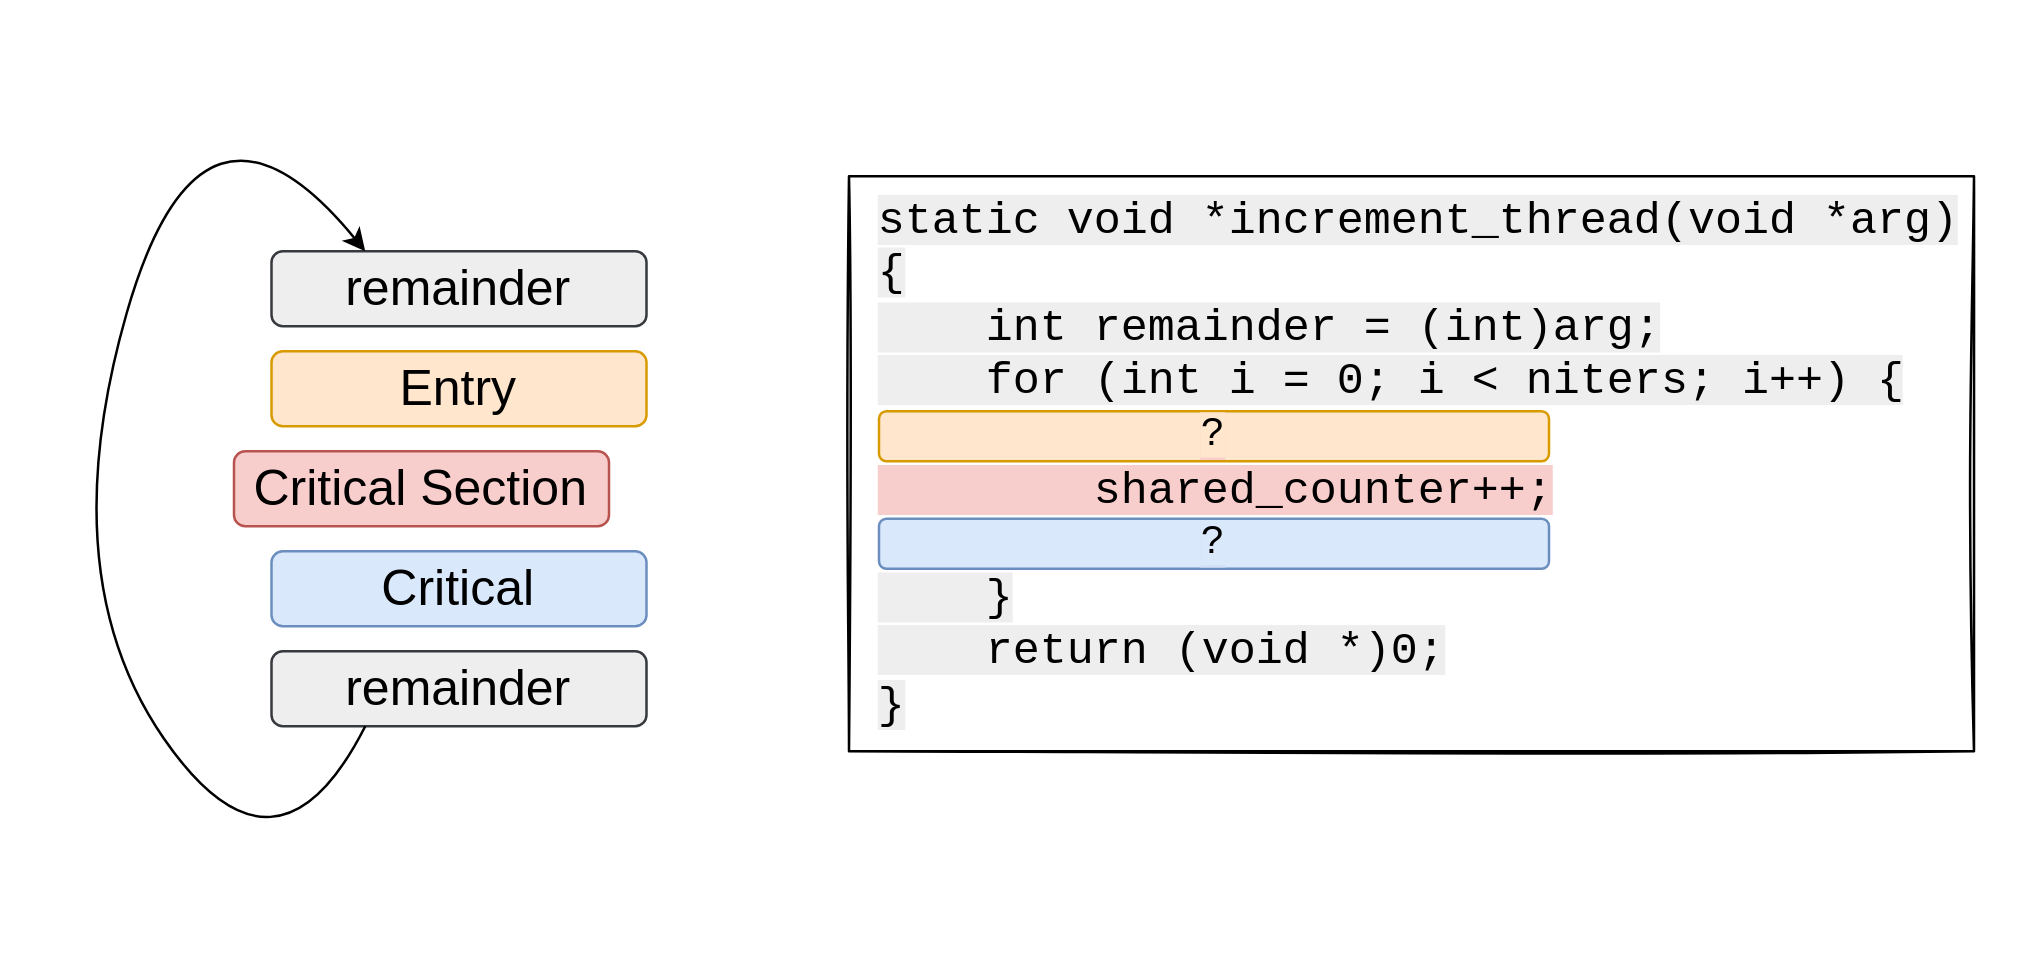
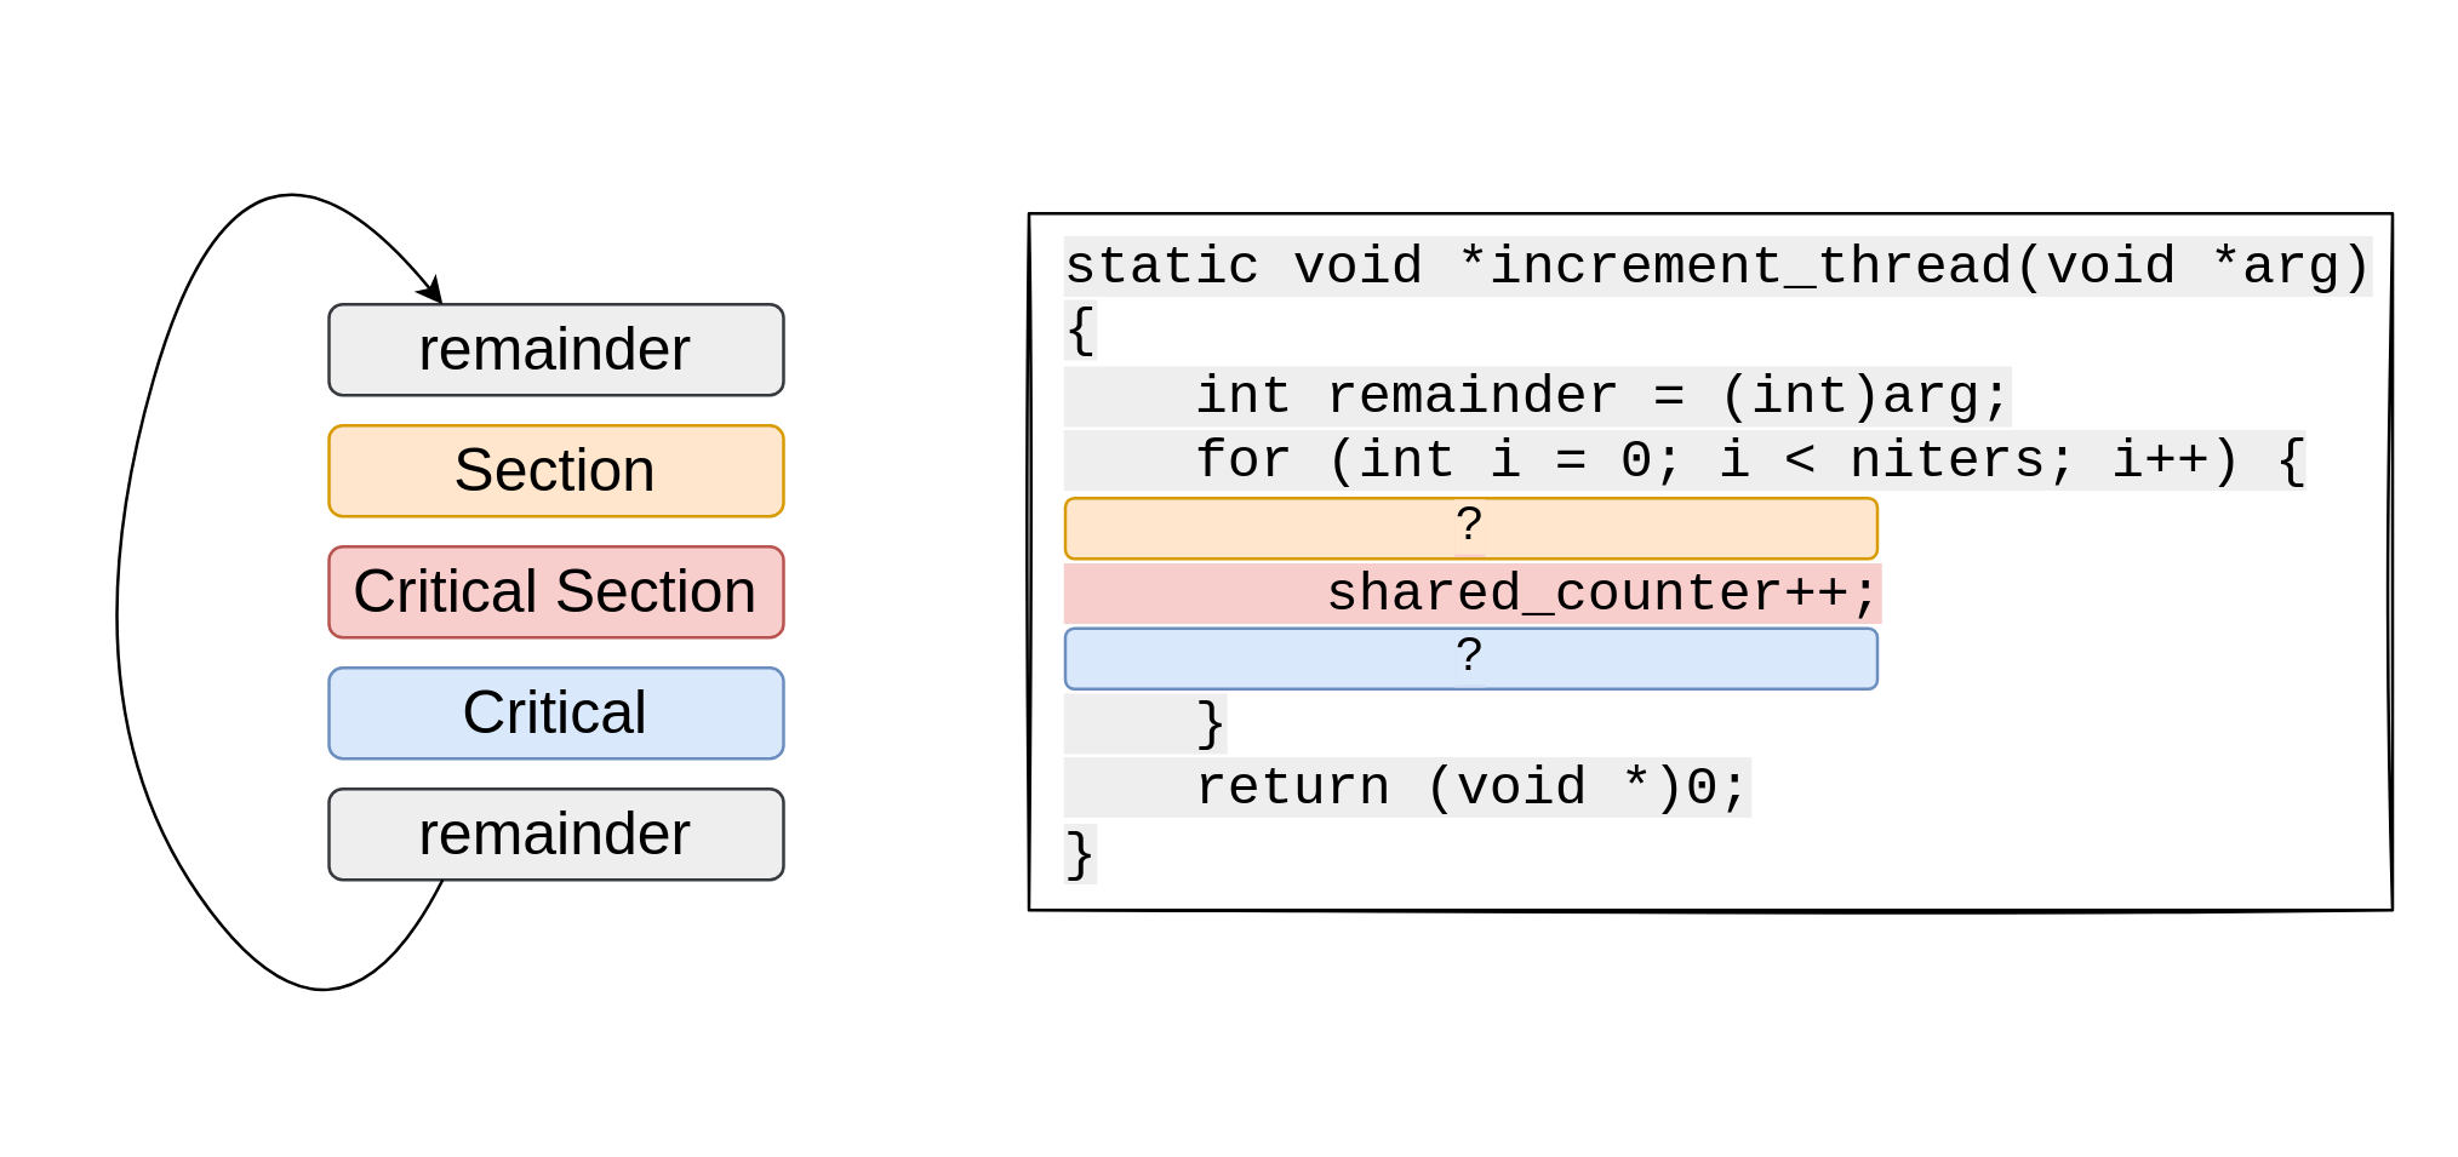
- <mxCell id="3" value="&lt;font style=&quot;font-size: 20px;&quot;&gt;Entry&lt;/font&gt;" style="rounded=1;whiteSpace=wrap;html=1;fillColor=#ffe6cc;strokeColor=#d79b00;fontSize=18;glass=0;" vertex="1" parent="1"><mxGeometry x="108" y="140" width="150" height="30" as="geometry" /></mxCell>
+ <mxCell id="3" value="&lt;font style=&quot;font-size: 20px;&quot;&gt;Section&lt;/font&gt;" style="rounded=1;whiteSpace=wrap;html=1;fillColor=#ffe6cc;strokeColor=#d79b00;fontSize=18;glass=0;" vertex="1" parent="1"><mxGeometry x="108" y="140" width="150" height="30" as="geometry" /></mxCell>
- <mxCell id="4" value="&lt;font style=&quot;font-size: 20px;&quot;&gt;Critical Section&lt;/font&gt;" style="rounded=1;whiteSpace=wrap;html=1;fillColor=#f8cecc;strokeColor=#b85450;fontSize=18;glass=0;" vertex="1" parent="1"><mxGeometry x="93" y="180" width="150" height="30" as="geometry" /></mxCell>
+ <mxCell id="4" value="&lt;font style=&quot;font-size: 20px;&quot;&gt;Critical Section&lt;/font&gt;" style="rounded=1;whiteSpace=wrap;html=1;fillColor=#f8cecc;strokeColor=#b85450;fontSize=18;glass=0;" vertex="1" parent="1"><mxGeometry x="108" y="180" width="150" height="30" as="geometry" /></mxCell>
